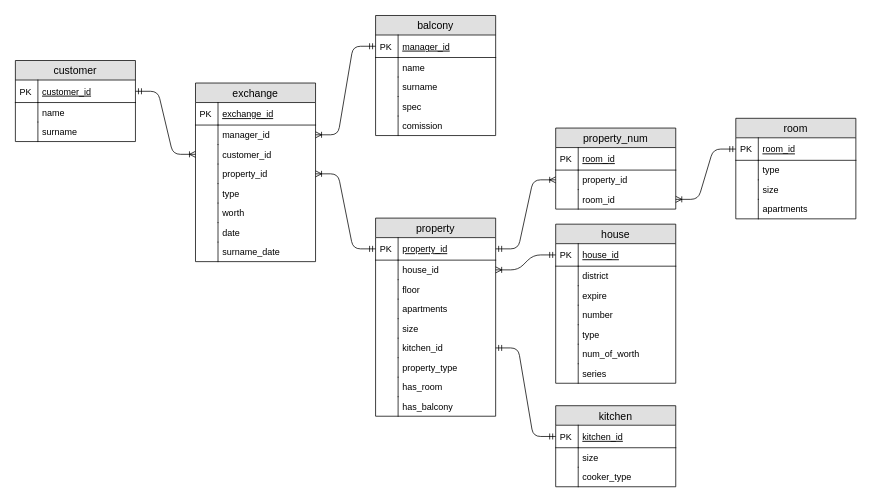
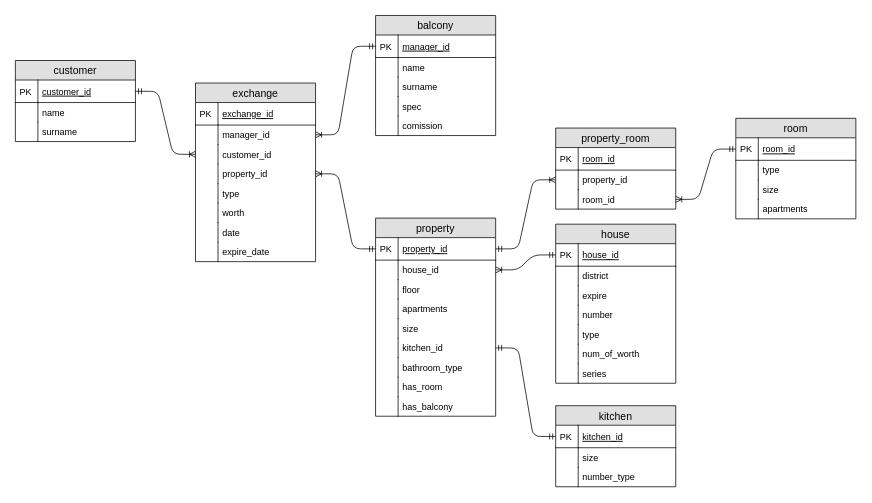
- <mxCell id="76" value="property_num" style="swimlane;fontStyle=0;childLayout=stackLayout;horizontal=1;startSize=26;fillColor=#e0e0e0;horizontalStack=0;resizeParent=1;resizeParentMax=0;resizeLast=0;collapsible=1;marginBottom=0;swimlaneFillColor=#ffffff;align=center;fontSize=14;" parent="1" vertex="1"><mxGeometry x="740" y="170" width="160" height="108" as="geometry" /></mxCell>
+ <mxCell id="76" value="property_room" style="swimlane;fontStyle=0;childLayout=stackLayout;horizontal=1;startSize=26;fillColor=#e0e0e0;horizontalStack=0;resizeParent=1;resizeParentMax=0;resizeLast=0;collapsible=1;marginBottom=0;swimlaneFillColor=#ffffff;align=center;fontSize=14;" parent="1" vertex="1"><mxGeometry x="740" y="170" width="160" height="108" as="geometry" /></mxCell>
- <mxCell id="28" value="surname_date" style="shape=partialRectangle;top=0;left=0;right=0;bottom=0;align=left;verticalAlign=top;fillColor=none;spacingLeft=34;spacingRight=4;overflow=hidden;rotatable=0;points=[[0,0.5],[1,0.5]];portConstraint=eastwest;dropTarget=0;fontSize=12;" parent="13" vertex="1"><mxGeometry y="212" width="160" height="26" as="geometry" /></mxCell>
+ <mxCell id="28" value="expire_date" style="shape=partialRectangle;top=0;left=0;right=0;bottom=0;align=left;verticalAlign=top;fillColor=none;spacingLeft=34;spacingRight=4;overflow=hidden;rotatable=0;points=[[0,0.5],[1,0.5]];portConstraint=eastwest;dropTarget=0;fontSize=12;" parent="13" vertex="1"><mxGeometry y="212" width="160" height="26" as="geometry" /></mxCell>
- <mxCell id="43" value="property_type" style="shape=partialRectangle;top=0;left=0;right=0;bottom=0;align=left;verticalAlign=top;fillColor=none;spacingLeft=34;spacingRight=4;overflow=hidden;rotatable=0;points=[[0,0.5],[1,0.5]];portConstraint=eastwest;dropTarget=0;fontSize=12;" parent="30" vertex="1"><mxGeometry y="186" width="160" height="26" as="geometry" /></mxCell>
+ <mxCell id="43" value="bathroom_type" style="shape=partialRectangle;top=0;left=0;right=0;bottom=0;align=left;verticalAlign=top;fillColor=none;spacingLeft=34;spacingRight=4;overflow=hidden;rotatable=0;points=[[0,0.5],[1,0.5]];portConstraint=eastwest;dropTarget=0;fontSize=12;" parent="30" vertex="1"><mxGeometry y="186" width="160" height="26" as="geometry" /></mxCell>
- <mxCell id="90" value="cooker_type" style="shape=partialRectangle;top=0;left=0;right=0;bottom=0;align=left;verticalAlign=top;fillColor=none;spacingLeft=34;spacingRight=4;overflow=hidden;rotatable=0;points=[[0,0.5],[1,0.5]];portConstraint=eastwest;dropTarget=0;fontSize=12;" parent="85" vertex="1"><mxGeometry y="82" width="160" height="26" as="geometry" /></mxCell>
+ <mxCell id="90" value="number_type" style="shape=partialRectangle;top=0;left=0;right=0;bottom=0;align=left;verticalAlign=top;fillColor=none;spacingLeft=34;spacingRight=4;overflow=hidden;rotatable=0;points=[[0,0.5],[1,0.5]];portConstraint=eastwest;dropTarget=0;fontSize=12;" parent="85" vertex="1"><mxGeometry y="82" width="160" height="26" as="geometry" /></mxCell>
